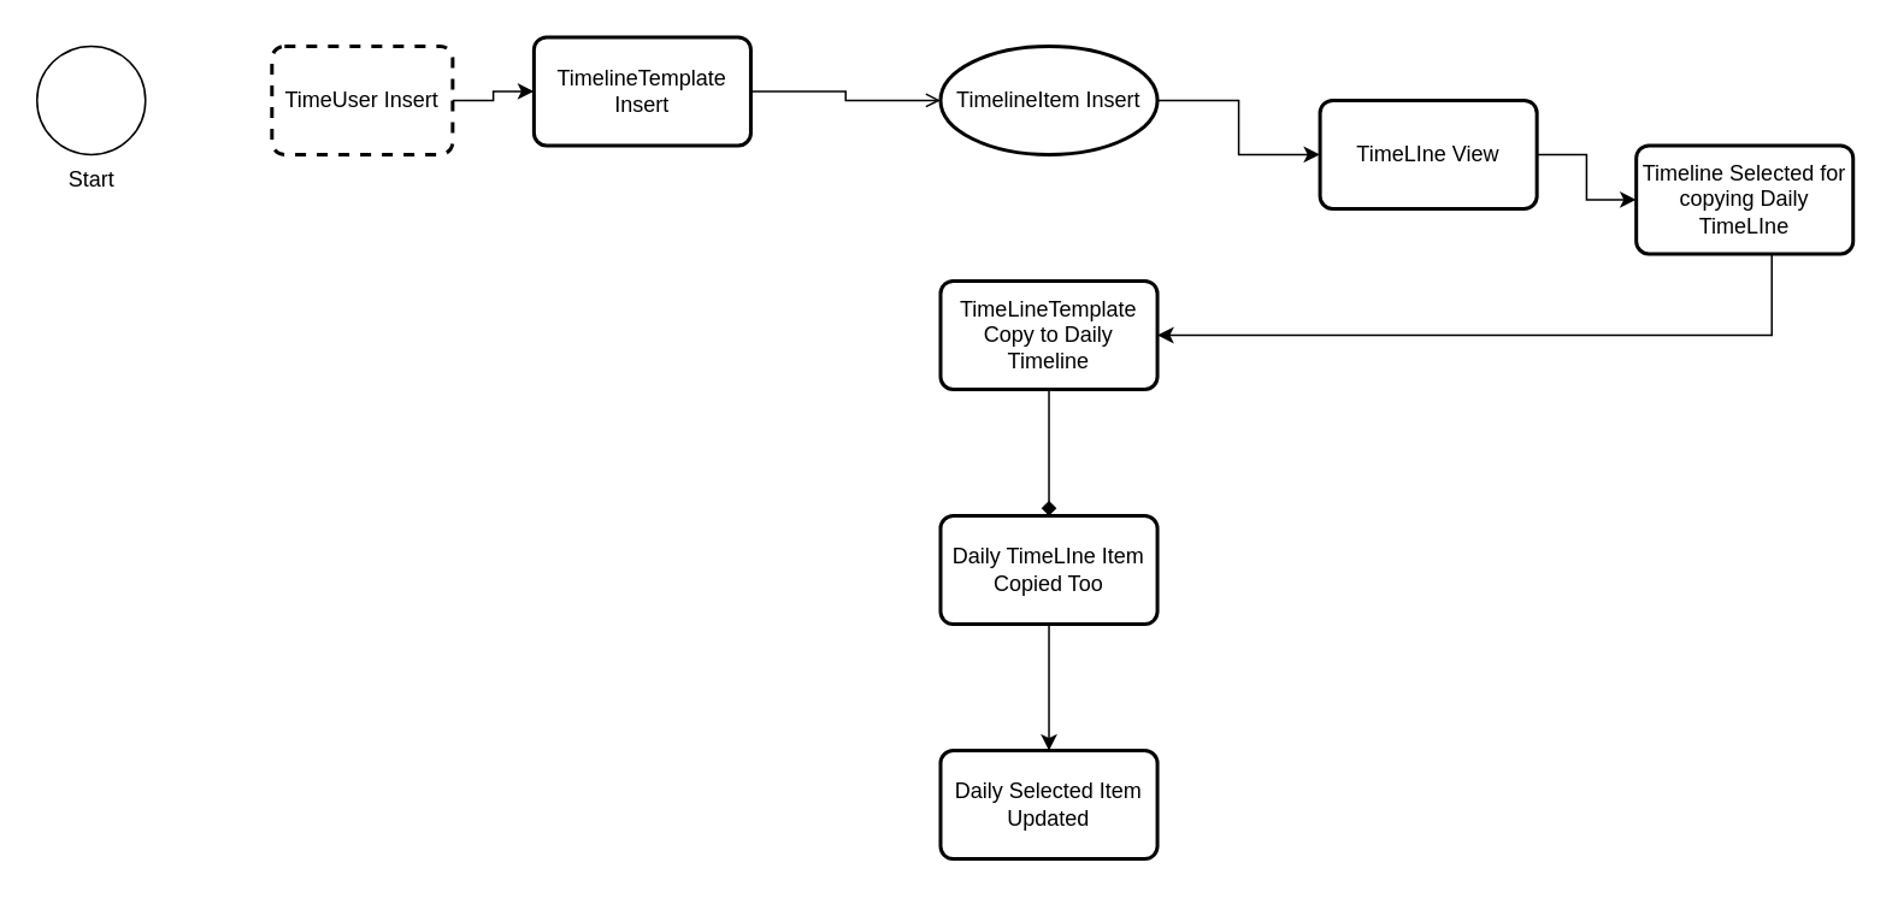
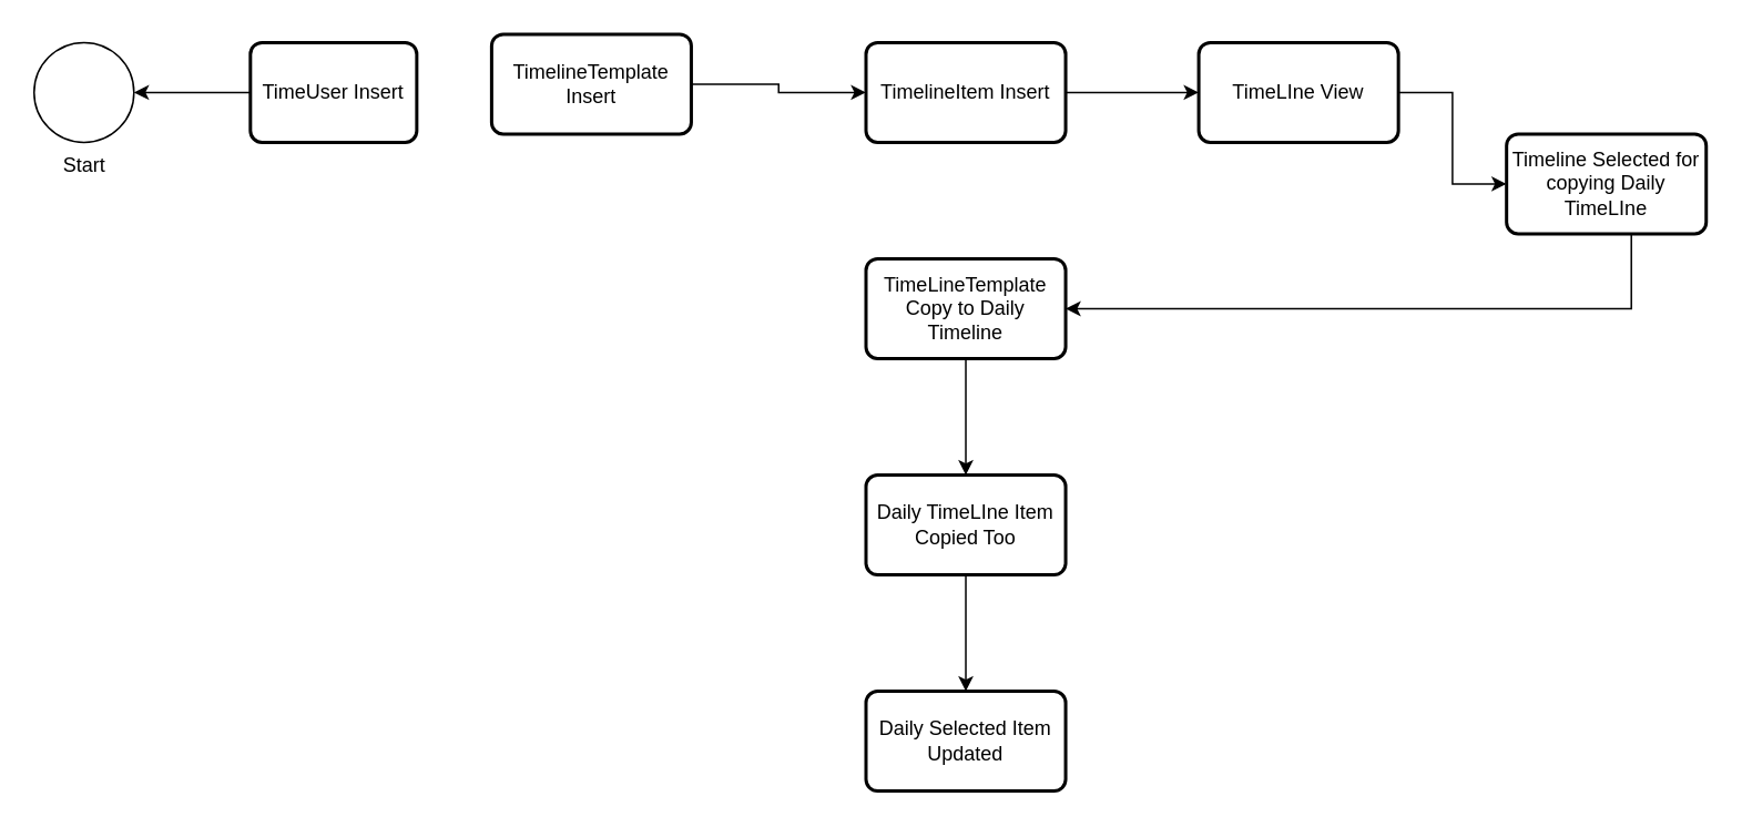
- <mxCell id="4" value="TimeUser Insert" style="rounded=1;whiteSpace=wrap;html=1;absoluteArcSize=1;arcSize=14;strokeWidth=2;dashed=1;" vertex="1" parent="1"><mxGeometry x="150" y="25" width="100" height="60" as="geometry" /></mxCell>
+ <mxCell id="4" value="TimeUser Insert" style="rounded=1;whiteSpace=wrap;html=1;absoluteArcSize=1;arcSize=14;strokeWidth=2;" vertex="1" parent="1"><mxGeometry x="150" y="25" width="100" height="60" as="geometry" /></mxCell>
- <mxCell id="3" value="" style="edgeStyle=orthogonalEdgeStyle;rounded=0;orthogonalLoop=1;jettySize=auto;html=1;" edge="1" parent="1" source="4" target="6"><mxGeometry relative="1" as="geometry" /></mxCell>
+ <mxCell id="3" value="" style="edgeStyle=orthogonalEdgeStyle;rounded=0;orthogonalLoop=1;jettySize=auto;html=1;" edge="1" parent="1" source="4" target="2"><mxGeometry relative="1" as="geometry" /></mxCell>
- <mxCell id="5" value="" style="edgeStyle=orthogonalEdgeStyle;rounded=0;orthogonalLoop=1;jettySize=auto;html=1;endArrow=open;" edge="1" parent="1" source="6" target="8"><mxGeometry relative="1" as="geometry" /></mxCell>
+ <mxCell id="5" value="" style="edgeStyle=orthogonalEdgeStyle;rounded=0;orthogonalLoop=1;jettySize=auto;html=1;" edge="1" parent="1" source="6" target="8"><mxGeometry relative="1" as="geometry" /></mxCell>
- <mxCell id="8" value="TimelineItem Insert" style="ellipse;whiteSpace=wrap;html=1;absoluteArcSize=1;arcSize=14;strokeWidth=2;" vertex="1" parent="1"><mxGeometry x="520" y="25" width="120" height="60" as="geometry" /></mxCell>
+ <mxCell id="8" value="TimelineItem Insert" style="rounded=1;whiteSpace=wrap;html=1;absoluteArcSize=1;arcSize=14;strokeWidth=2;" vertex="1" parent="1"><mxGeometry x="520" y="25" width="120" height="60" as="geometry" /></mxCell>
- <mxCell id="10" value="TimeLIne View" style="rounded=1;whiteSpace=wrap;html=1;absoluteArcSize=1;arcSize=14;strokeWidth=2;" vertex="1" parent="1"><mxGeometry x="730" y="55" width="120" height="60" as="geometry" /></mxCell>
+ <mxCell id="10" value="TimeLIne View" style="rounded=1;whiteSpace=wrap;html=1;absoluteArcSize=1;arcSize=14;strokeWidth=2;" vertex="1" parent="1"><mxGeometry x="720" y="25" width="120" height="60" as="geometry" /></mxCell>
- <mxCell id="11" value="" style="edgeStyle=orthogonalEdgeStyle;rounded=0;orthogonalLoop=1;jettySize=auto;html=1;endArrow=diamond;" edge="1" parent="1" source="12" target="14"><mxGeometry relative="1" as="geometry" /></mxCell>
+ <mxCell id="11" value="" style="edgeStyle=orthogonalEdgeStyle;rounded=0;orthogonalLoop=1;jettySize=auto;html=1;" edge="1" parent="1" source="12" target="14"><mxGeometry relative="1" as="geometry" /></mxCell>
